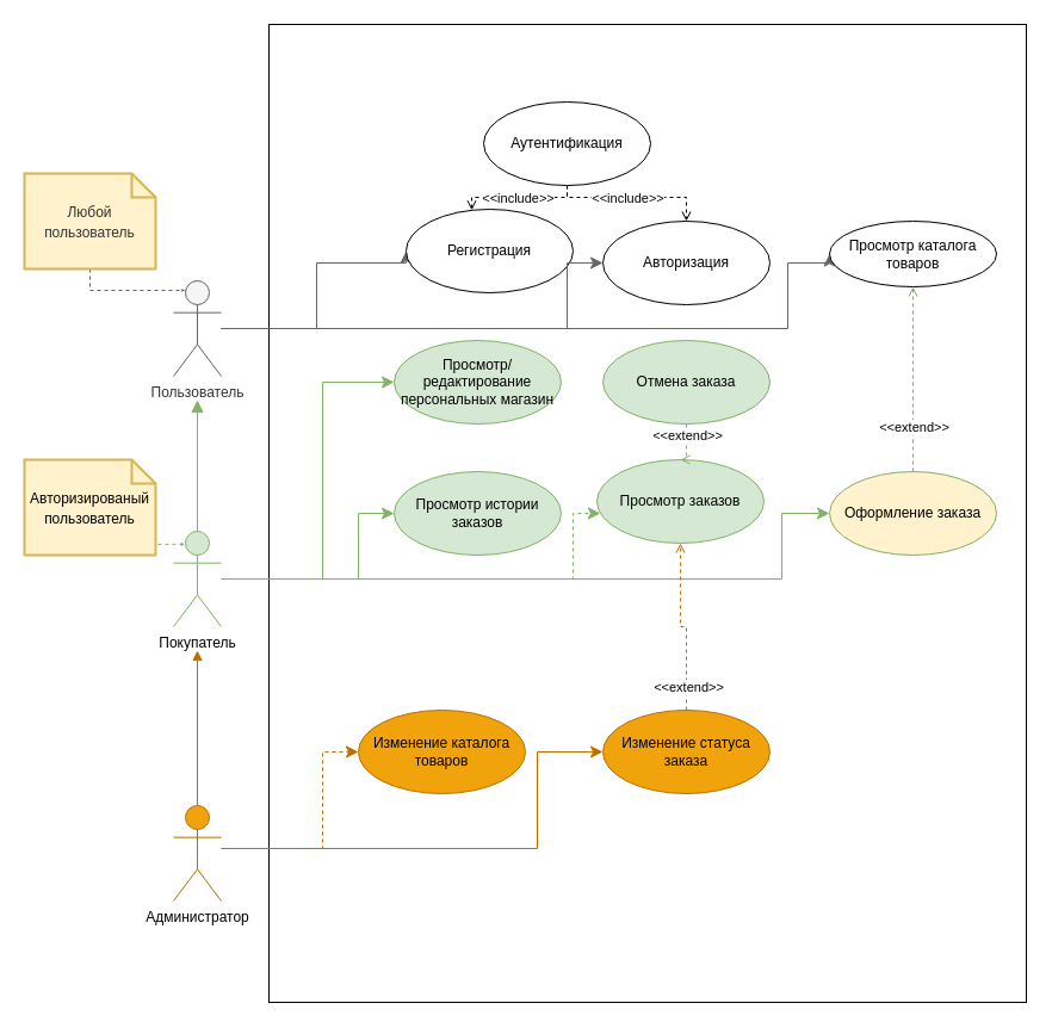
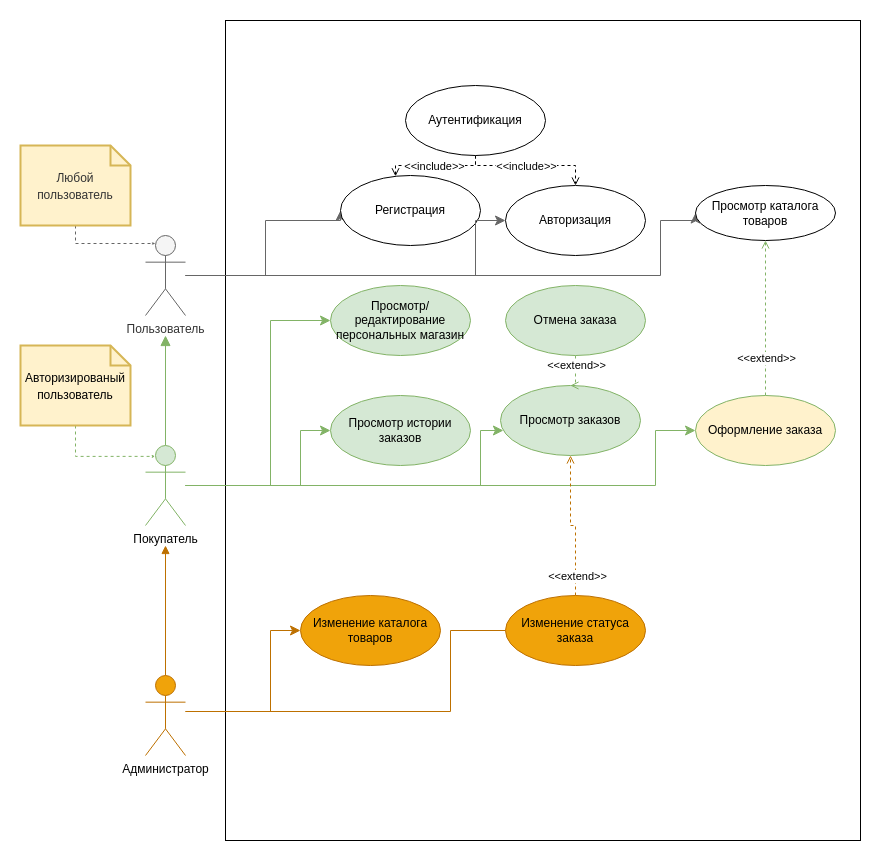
- <mxCell id="25" value="&lt;span style=&quot;color: rgb(0 , 0 , 0) ; font-size: 12px&quot;&gt;Авторизированый пользователь&lt;/span&gt;" style="shape=note;strokeWidth=2;fontSize=14;size=20;whiteSpace=wrap;html=1;fillColor=#fff2cc;strokeColor=#d6b656;fontColor=#666600;shadow=0;sketch=0;" parent="1" vertex="1"><mxGeometry x="20" y="385" width="110.0" height="80" as="geometry" /></mxCell>
+ <mxCell id="25" value="&lt;span style=&quot;color: rgb(0 , 0 , 0) ; font-size: 12px&quot;&gt;Авторизированый пользователь&lt;/span&gt;" style="shape=note;strokeWidth=2;fontSize=14;size=20;whiteSpace=wrap;html=1;fillColor=#fff2cc;strokeColor=#d6b656;fontColor=#666600;shadow=0;sketch=0;" parent="1" vertex="1"><mxGeometry x="20" y="345" width="110.0" height="80" as="geometry" /></mxCell>
- <mxCell id="41" style="edgeStyle=orthogonalEdgeStyle;rounded=0;orthogonalLoop=1;jettySize=auto;html=1;startSize=1;endSize=8;fillColor=#d5e8d4;strokeColor=#82b366;dashed=1;" parent="1" source="7" target="30" edge="1"><mxGeometry relative="1" as="geometry"><mxPoint x="315" y="485" as="targetPoint" /><mxPoint x="185" y="275.034" as="sourcePoint" /><Array as="points"><mxPoint x="480" y="485" /><mxPoint x="480" y="430" /></Array></mxGeometry></mxCell>
+ <mxCell id="41" style="edgeStyle=orthogonalEdgeStyle;rounded=0;orthogonalLoop=1;jettySize=auto;html=1;startSize=1;endSize=8;fillColor=#d5e8d4;strokeColor=#82b366;" parent="1" source="7" target="30" edge="1"><mxGeometry relative="1" as="geometry"><mxPoint x="315" y="485" as="targetPoint" /><mxPoint x="185" y="275.034" as="sourcePoint" /><Array as="points"><mxPoint x="480" y="485" /><mxPoint x="480" y="430" /></Array></mxGeometry></mxCell>
- <mxCell id="37" style="edgeStyle=orthogonalEdgeStyle;rounded=0;orthogonalLoop=1;jettySize=auto;html=1;startSize=1;endSize=8;fillColor=#f0a30a;strokeColor=#BD7000;entryX=0;entryY=0.5;entryDx=0;entryDy=0;" parent="1" source="10" target="33" edge="1"><mxGeometry relative="1" as="geometry"><mxPoint x="315" y="711" as="targetPoint" /><mxPoint x="215" y="711" as="sourcePoint" /><Array as="points"><mxPoint x="450" y="711" /><mxPoint x="450" y="630" /></Array></mxGeometry></mxCell>
+ <mxCell id="37" style="edgeStyle=orthogonalEdgeStyle;rounded=0;orthogonalLoop=1;jettySize=auto;html=1;startSize=1;endSize=8;fillColor=#f0a30a;strokeColor=#BD7000;entryX=0;entryY=0.5;entryDx=0;entryDy=0;endArrow=none;" parent="1" source="10" target="33" edge="1"><mxGeometry relative="1" as="geometry"><mxPoint x="315" y="711" as="targetPoint" /><mxPoint x="215" y="711" as="sourcePoint" /><Array as="points"><mxPoint x="450" y="711" /><mxPoint x="450" y="630" /></Array></mxGeometry></mxCell>
- <mxCell id="26" style="edgeStyle=orthogonalEdgeStyle;rounded=0;orthogonalLoop=1;jettySize=auto;html=1;startSize=1;endSize=8;fillColor=#f0a30a;strokeColor=#BD7000;entryX=0;entryY=0.5;entryDx=0;entryDy=0;dashed=1;" parent="1" source="10" target="23" edge="1"><mxGeometry relative="1" as="geometry"><mxPoint x="315" y="711" as="targetPoint" /><mxPoint x="215" y="711" as="sourcePoint" /><Array as="points"><mxPoint x="270" y="711" /><mxPoint x="270" y="630" /></Array></mxGeometry></mxCell>
+ <mxCell id="26" style="edgeStyle=orthogonalEdgeStyle;rounded=0;orthogonalLoop=1;jettySize=auto;html=1;startSize=1;endSize=8;fillColor=#f0a30a;strokeColor=#BD7000;entryX=0;entryY=0.5;entryDx=0;entryDy=0;" parent="1" source="10" target="23" edge="1"><mxGeometry relative="1" as="geometry"><mxPoint x="315" y="711" as="targetPoint" /><mxPoint x="215" y="711" as="sourcePoint" /><Array as="points"><mxPoint x="270" y="711" /><mxPoint x="270" y="630" /></Array></mxGeometry></mxCell>
